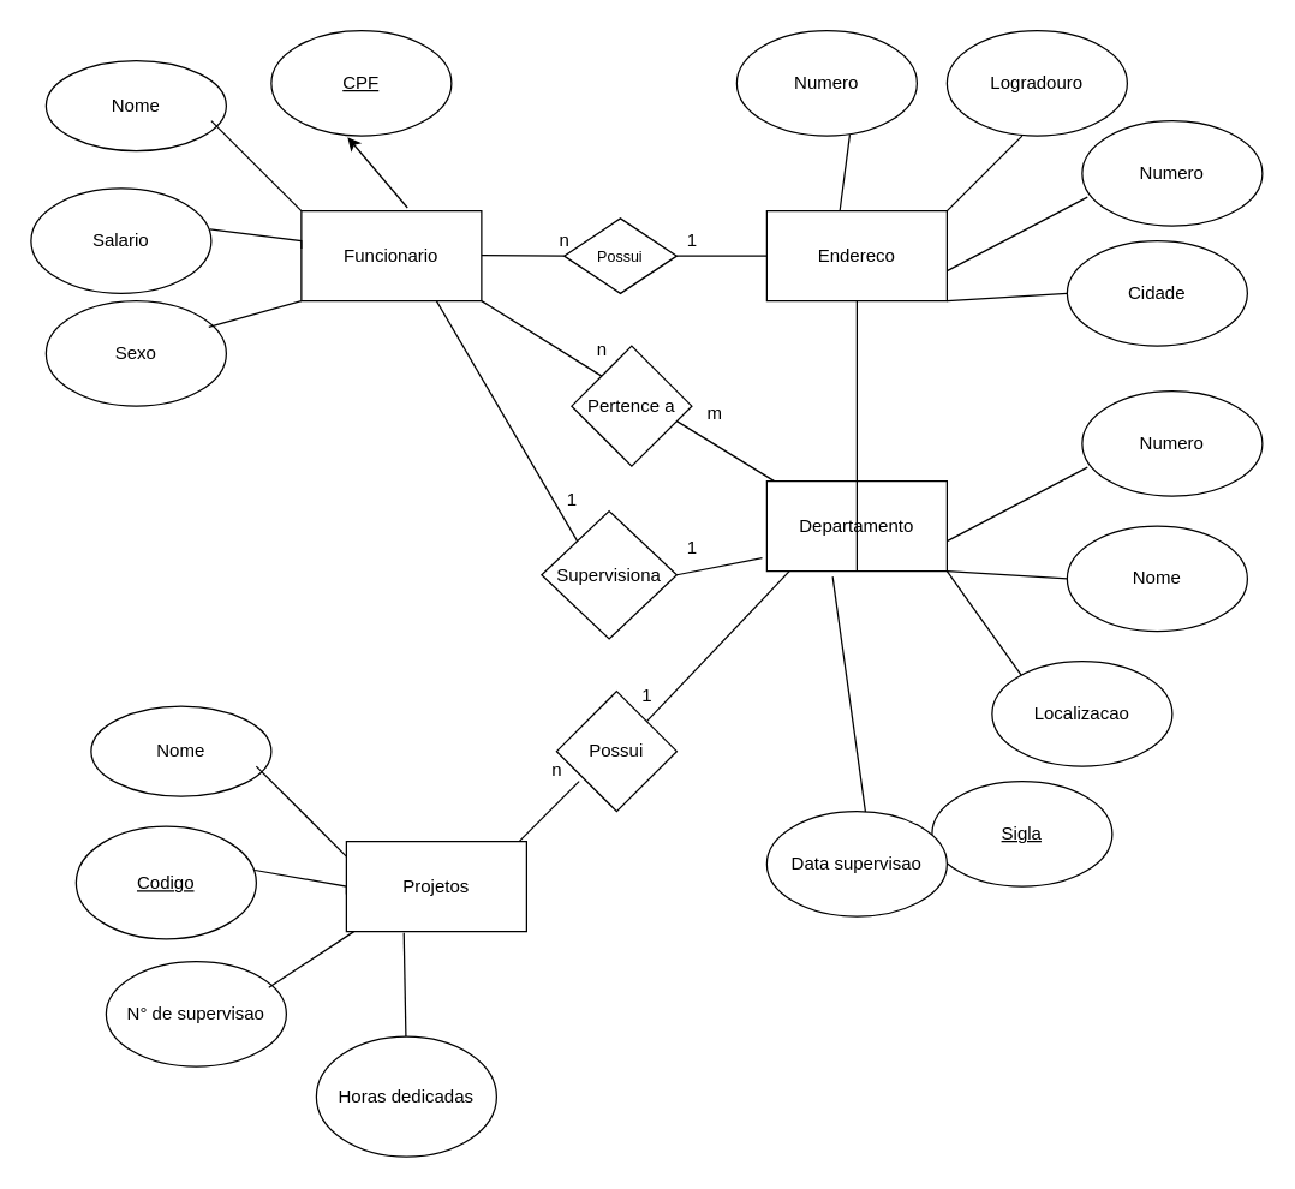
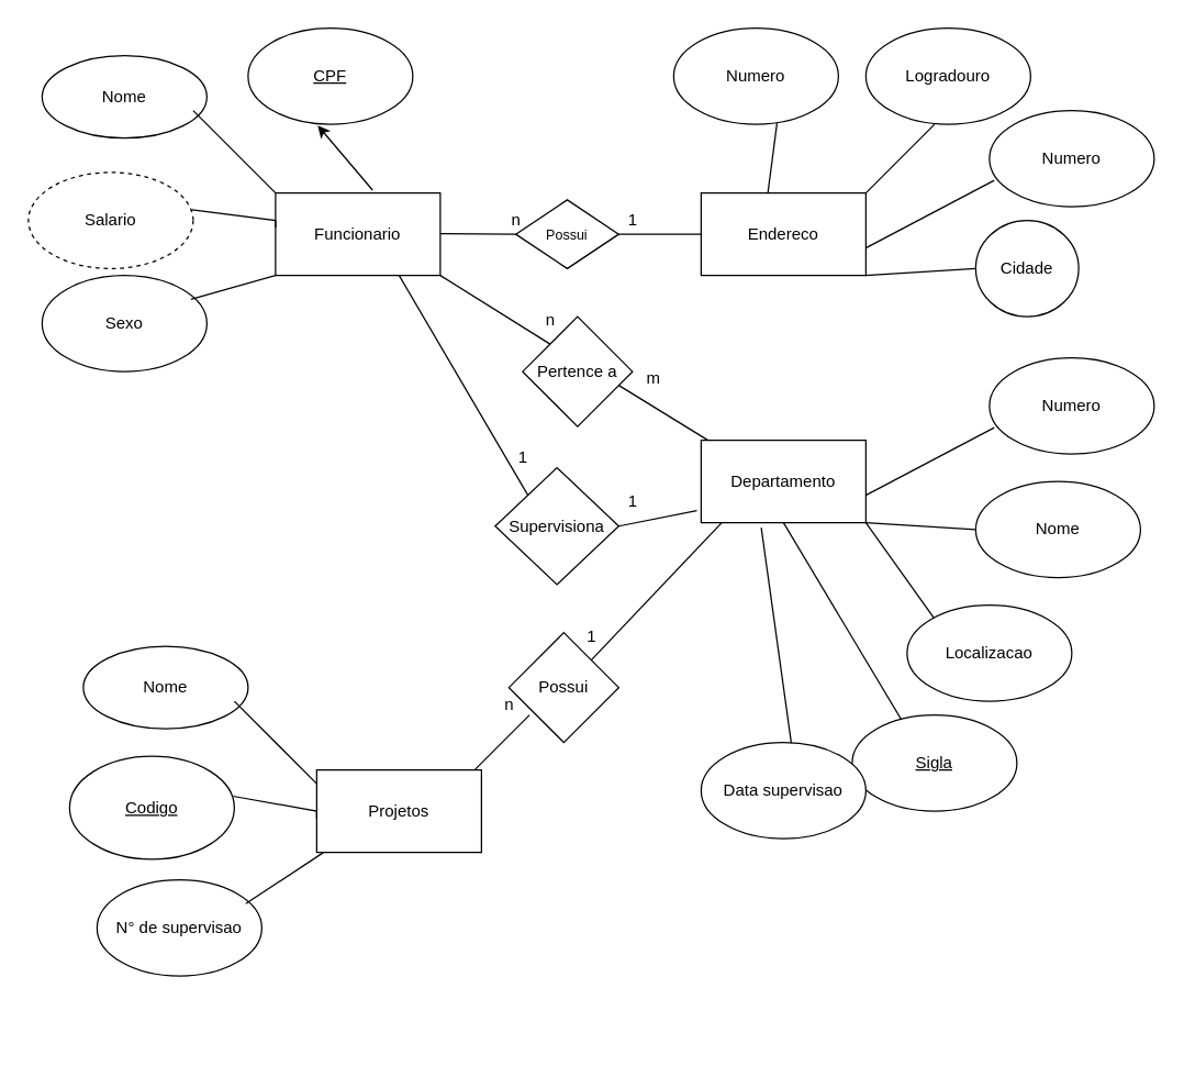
- <mxCell id="3" value="Salario" style="ellipse;whiteSpace=wrap;html=1;" vertex="1" parent="1"><mxGeometry x="20" y="125" width="120" height="70" as="geometry" /></mxCell>
+ <mxCell id="3" value="Salario" style="ellipse;whiteSpace=wrap;html=1;dashed=1;" vertex="1" parent="1"><mxGeometry x="20" y="125" width="120" height="70" as="geometry" /></mxCell>
- <mxCell id="23" value="Cidade" style="ellipse;whiteSpace=wrap;html=1;" vertex="1" parent="1"><mxGeometry x="710" y="160" width="120" height="70" as="geometry" /></mxCell>
+ <mxCell id="23" value="Cidade" style="ellipse;whiteSpace=wrap;html=1;" vertex="1" parent="1"><mxGeometry x="710" y="160" width="75" height="70" as="geometry" /></mxCell>
- <mxCell id="33" value="" style="endArrow=none;html=1;rounded=0;exitX=0.5;exitY=1;exitDx=0;exitDy=0;" edge="1" parent="1" source="28" target="11"><mxGeometry width="50" height="50" relative="1" as="geometry"><mxPoint x="510" y="320" as="sourcePoint" /><mxPoint x="560" y="270" as="targetPoint" /></mxGeometry></mxCell>
+ <mxCell id="33" value="" style="endArrow=none;html=1;rounded=0;exitX=0.5;exitY=1;exitDx=0;exitDy=0;entryX=0.627;entryY=0.989;entryDx=0;entryDy=0;entryPerimeter=0;" edge="1" parent="1" source="28" target="34"><mxGeometry width="50" height="50" relative="1" as="geometry"><mxPoint x="510" y="320" as="sourcePoint" /><mxPoint x="560" y="270" as="targetPoint" /></mxGeometry></mxCell>
- <mxCell id="56" value="" style="endArrow=none;html=1;rounded=0;exitX=0.319;exitY=1.014;exitDx=0;exitDy=0;exitPerimeter=0;" edge="1" parent="1" source="49" target="57"><mxGeometry width="50" height="50" relative="1" as="geometry"><mxPoint x="280" y="670" as="sourcePoint" /><mxPoint x="280" y="620" as="targetPoint" /><Array as="points" /></mxGeometry></mxCell>
- <mxCell id="57" value="Horas dedicadas" style="ellipse;whiteSpace=wrap;html=1;" vertex="1" parent="1"><mxGeometry x="210" y="690" width="120" height="80" as="geometry" /></mxCell>
